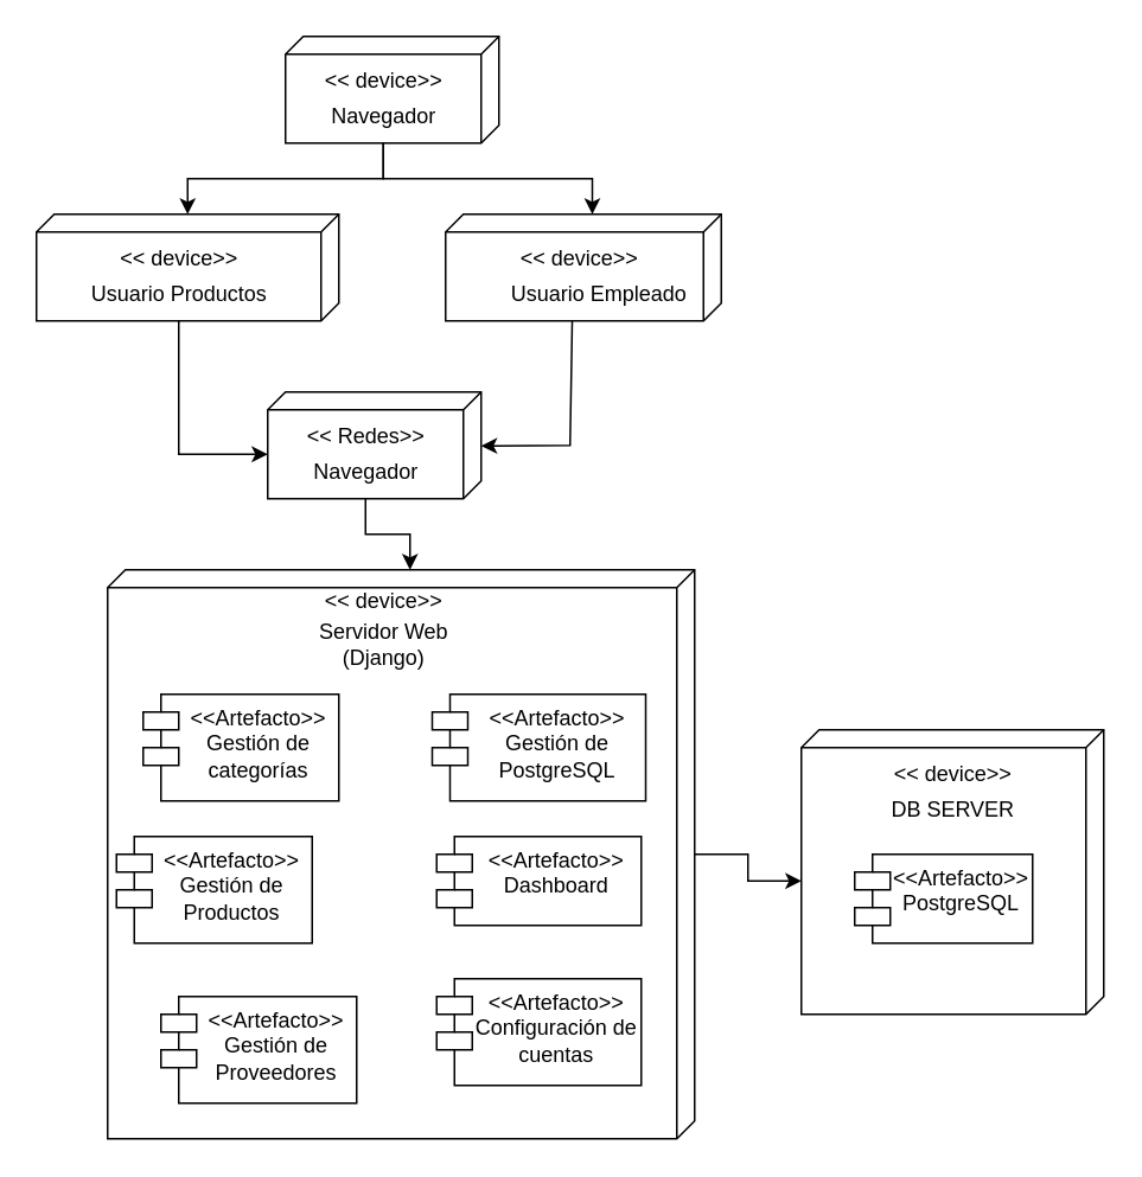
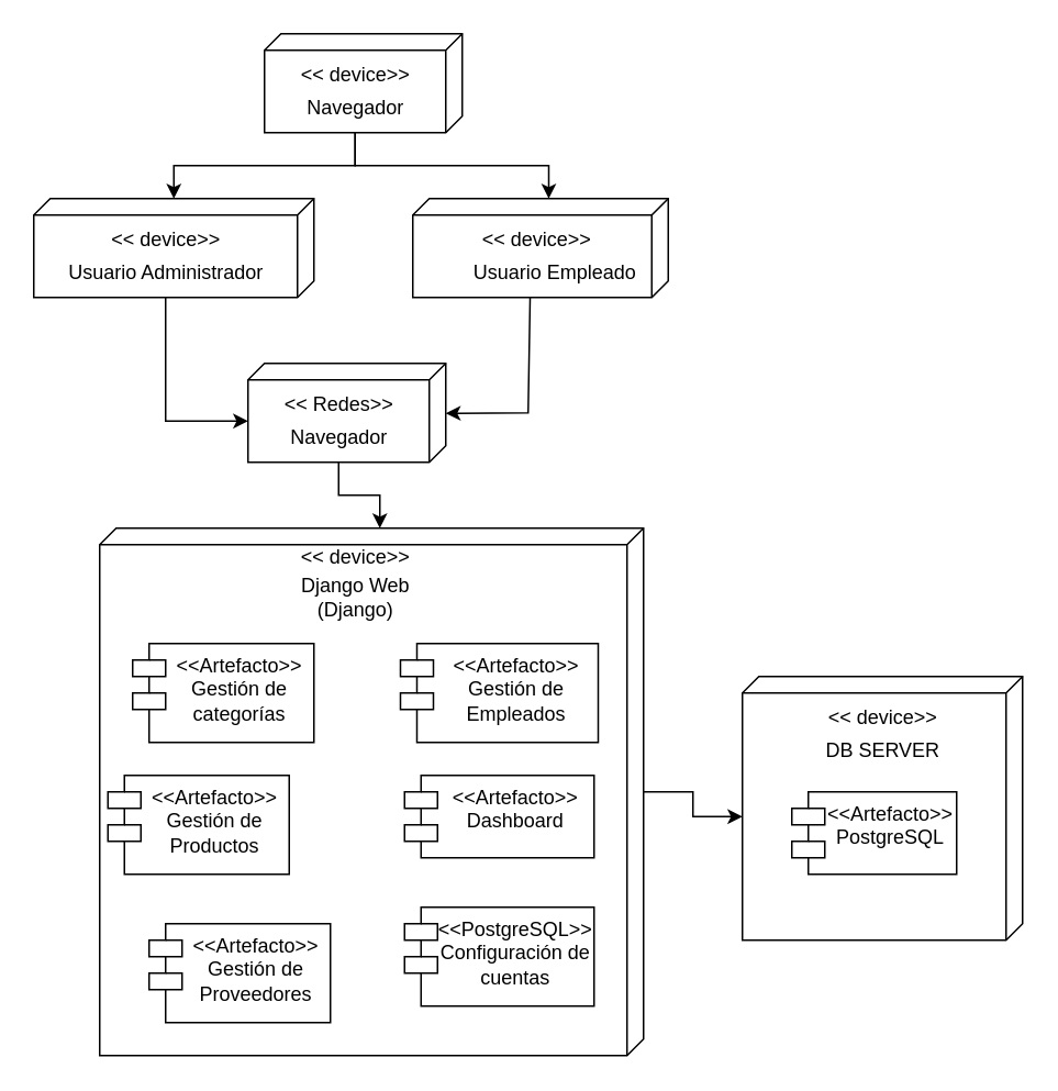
- <mxCell id="13" value="Usuario Productos" style="text;html=1;align=center;verticalAlign=middle;resizable=0;points=[];autosize=1;strokeColor=none;fillColor=none;" vertex="1" parent="10"><mxGeometry x="10" y="30" width="140" height="30" as="geometry" /></mxCell>
+ <mxCell id="13" value="Usuario Administrador" style="text;html=1;align=center;verticalAlign=middle;resizable=0;points=[];autosize=1;strokeColor=none;fillColor=none;" vertex="1" parent="10"><mxGeometry x="10" y="30" width="140" height="30" as="geometry" /></mxCell>
- <mxCell id="21" value="Servidor Web" style="text;html=1;align=center;verticalAlign=middle;resizable=0;points=[];autosize=1;strokeColor=none;fillColor=none;" vertex="1" parent="18"><mxGeometry x="105" y="20" width="100" height="30" as="geometry" /></mxCell>
+ <mxCell id="21" value="Django Web" style="text;html=1;align=center;verticalAlign=middle;resizable=0;points=[];autosize=1;strokeColor=none;fillColor=none;" vertex="1" parent="18"><mxGeometry x="105" y="20" width="100" height="30" as="geometry" /></mxCell>
- <mxCell id="24" value="&amp;lt;&amp;lt;Artefacto&amp;gt;&amp;gt;&lt;div&gt;Gestión de PostgreSQL&lt;/div&gt;" style="shape=module;align=left;spacingLeft=20;align=center;verticalAlign=top;whiteSpace=wrap;html=1;" vertex="1" parent="18"><mxGeometry x="182.5" y="70" width="120" height="60" as="geometry" /></mxCell>
+ <mxCell id="24" value="&amp;lt;&amp;lt;Artefacto&amp;gt;&amp;gt;&lt;div&gt;Gestión de Empleados&lt;/div&gt;" style="shape=module;align=left;spacingLeft=20;align=center;verticalAlign=top;whiteSpace=wrap;html=1;" vertex="1" parent="18"><mxGeometry x="182.5" y="70" width="120" height="60" as="geometry" /></mxCell>
- <mxCell id="28" value="&amp;lt;&amp;lt;Artefacto&amp;gt;&amp;gt;&lt;div&gt;Configuración de cuentas&lt;/div&gt;" style="shape=module;align=left;spacingLeft=20;align=center;verticalAlign=top;whiteSpace=wrap;html=1;" vertex="1" parent="18"><mxGeometry x="185" y="230" width="115" height="60" as="geometry" /></mxCell>
+ <mxCell id="28" value="&amp;lt;&amp;lt;PostgreSQL&amp;gt;&amp;gt;&lt;div&gt;Configuración de cuentas&lt;/div&gt;" style="shape=module;align=left;spacingLeft=20;align=center;verticalAlign=top;whiteSpace=wrap;html=1;" vertex="1" parent="18"><mxGeometry x="185" y="230" width="115" height="60" as="geometry" /></mxCell>
